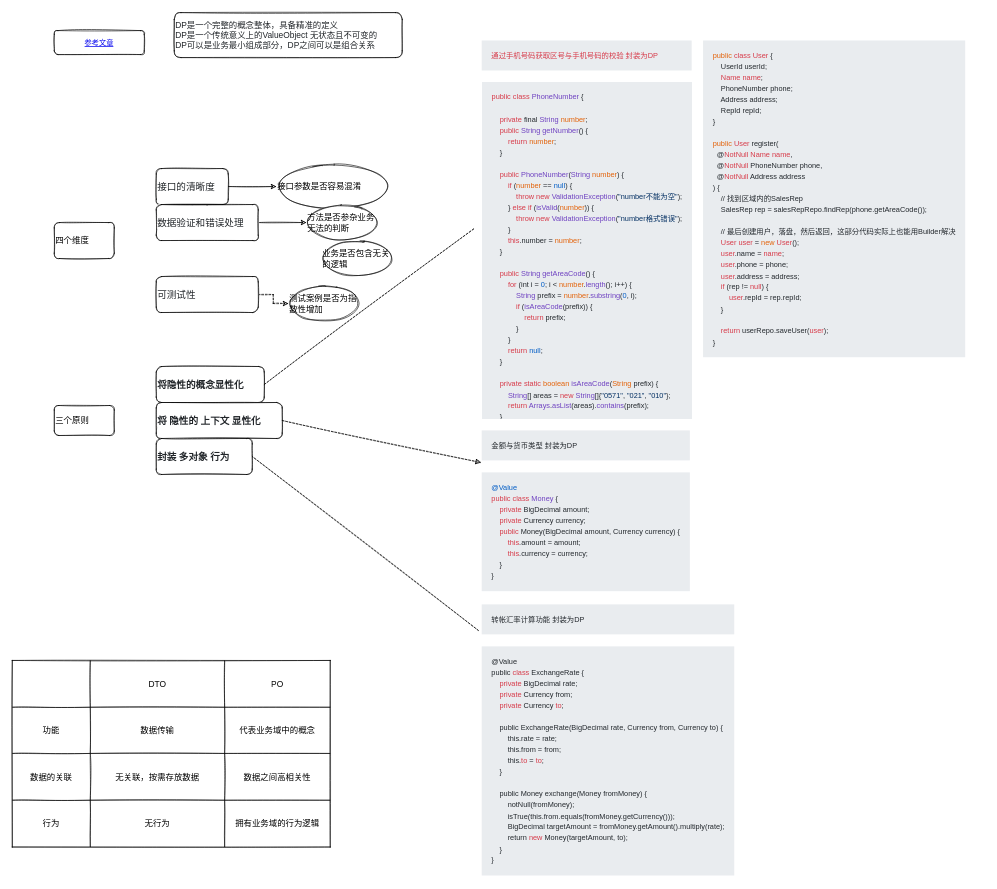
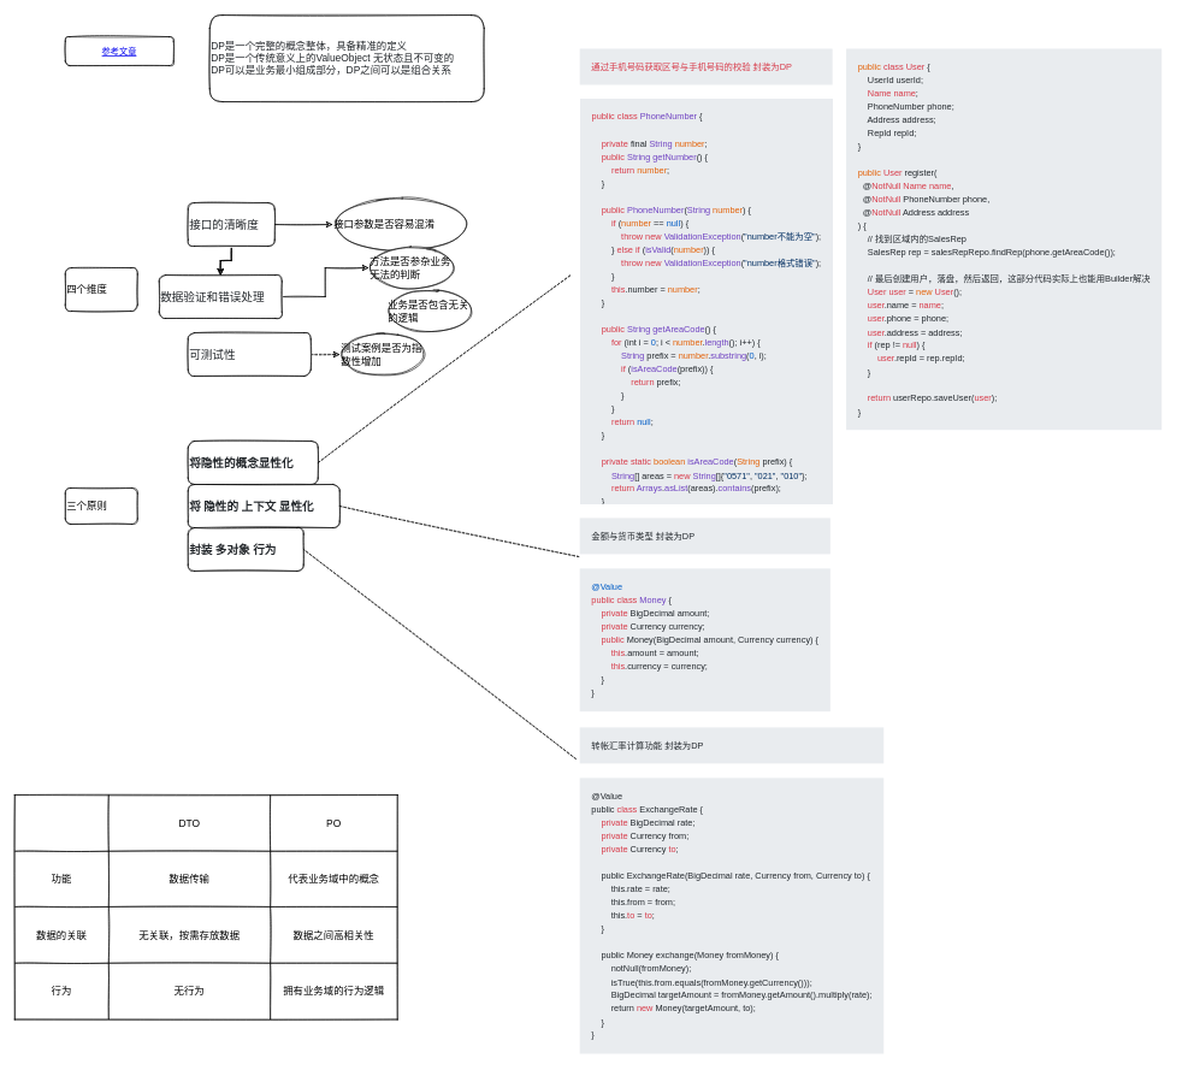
- <mxCell id="3" value="&lt;span style=&quot;color: rgb(33, 37, 41); font-size: 14px; background-color: rgb(255, 255, 255);&quot;&gt;DP是一个完整的概念整体，具备精准的定义&lt;br&gt;DP是一个传统意义上的ValueObject 无状态且不可变的&lt;br&gt;DP可以是业务最小组成部分，DP之间可以是组合关系&lt;br&gt;&lt;/span&gt;" style="rounded=1;whiteSpace=wrap;html=1;sketch=1;fontFamily=Helvetica;fontSize=14;align=left;" vertex="1" parent="1"><mxGeometry x="290" y="20" width="380" height="75" as="geometry" /></mxCell>
+ <mxCell id="3" value="&lt;span style=&quot;color: rgb(33, 37, 41); font-size: 14px; background-color: rgb(255, 255, 255);&quot;&gt;DP是一个完整的概念整体，具备精准的定义&lt;br&gt;DP是一个传统意义上的ValueObject 无状态且不可变的&lt;br&gt;DP可以是业务最小组成部分，DP之间可以是组合关系&lt;br&gt;&lt;/span&gt;" style="rounded=1;whiteSpace=wrap;html=1;sketch=1;fontFamily=Helvetica;fontSize=14;align=left;" vertex="1" parent="1"><mxGeometry x="290" y="20" width="380" height="120" as="geometry" /></mxCell>
- <mxCell id="11" value="&lt;span style=&quot;color: rgb(33, 37, 41); font-family: system-ui, -apple-system, &amp;quot;Segoe UI&amp;quot;, Roboto, &amp;quot;Helvetica Neue&amp;quot;, Arial, &amp;quot;Noto Sans&amp;quot;, &amp;quot;Liberation Sans&amp;quot;, sans-serif, &amp;quot;Apple Color Emoji&amp;quot;, &amp;quot;Segoe UI Emoji&amp;quot;, &amp;quot;Segoe UI Symbol&amp;quot;, &amp;quot;Noto Color Emoji&amp;quot;; font-size: 16px; background-color: rgb(255, 255, 255);&quot;&gt;数据验证和错误处理&lt;/span&gt;" style="whiteSpace=wrap;html=1;fontSize=14;align=left;rounded=1;sketch=1;" vertex="1" parent="1"><mxGeometry x="260" y="340" width="170" height="60" as="geometry" /></mxCell>
+ <mxCell id="11" value="&lt;span style=&quot;color: rgb(33, 37, 41); font-family: system-ui, -apple-system, &amp;quot;Segoe UI&amp;quot;, Roboto, &amp;quot;Helvetica Neue&amp;quot;, Arial, &amp;quot;Noto Sans&amp;quot;, &amp;quot;Liberation Sans&amp;quot;, sans-serif, &amp;quot;Apple Color Emoji&amp;quot;, &amp;quot;Segoe UI Emoji&amp;quot;, &amp;quot;Segoe UI Symbol&amp;quot;, &amp;quot;Noto Color Emoji&amp;quot;; font-size: 16px; background-color: rgb(255, 255, 255);&quot;&gt;数据验证和错误处理&lt;/span&gt;" style="whiteSpace=wrap;html=1;fontSize=14;align=left;rounded=1;sketch=1;" vertex="1" parent="1"><mxGeometry x="220" y="380" width="170" height="60" as="geometry" /></mxCell>
- <mxCell id="27" value="测试案例是否为指数性增加" style="ellipse;whiteSpace=wrap;html=1;fontSize=14;align=left;rounded=1;sketch=1;" vertex="1" parent="1"><mxGeometry x="480" y="475" width="120" height="60" as="geometry" /></mxCell>
+ <mxCell id="27" value="测试案例是否为指数性增加" style="ellipse;whiteSpace=wrap;html=1;fontSize=14;align=left;rounded=1;sketch=1;" vertex="1" parent="1"><mxGeometry x="470" y="460" width="120" height="60" as="geometry" /></mxCell>
- <mxCell id="21" value="" style="endArrow=block;dashed=1;html=1;rounded=0;sketch=1;fontFamily=Helvetica;fontSize=14;exitX=1;exitY=0.5;exitDx=0;exitDy=0;entryX=0;entryY=0.25;entryDx=0;entryDy=0;" edge="1" parent="1" source="17" target="18"><mxGeometry width="50" height="50" relative="1" as="geometry"><mxPoint x="590" y="910" as="sourcePoint" /><mxPoint x="790" y="700" as="targetPoint" /></mxGeometry></mxCell>
+ <mxCell id="21" value="" style="endArrow=none;dashed=1;html=1;rounded=0;sketch=1;fontFamily=Helvetica;fontSize=14;exitX=1;exitY=0.5;exitDx=0;exitDy=0;entryX=0;entryY=0.25;entryDx=0;entryDy=0;" edge="1" parent="1" source="17" target="18"><mxGeometry width="50" height="50" relative="1" as="geometry"><mxPoint x="590" y="910" as="sourcePoint" /><mxPoint x="790" y="700" as="targetPoint" /></mxGeometry></mxCell>
